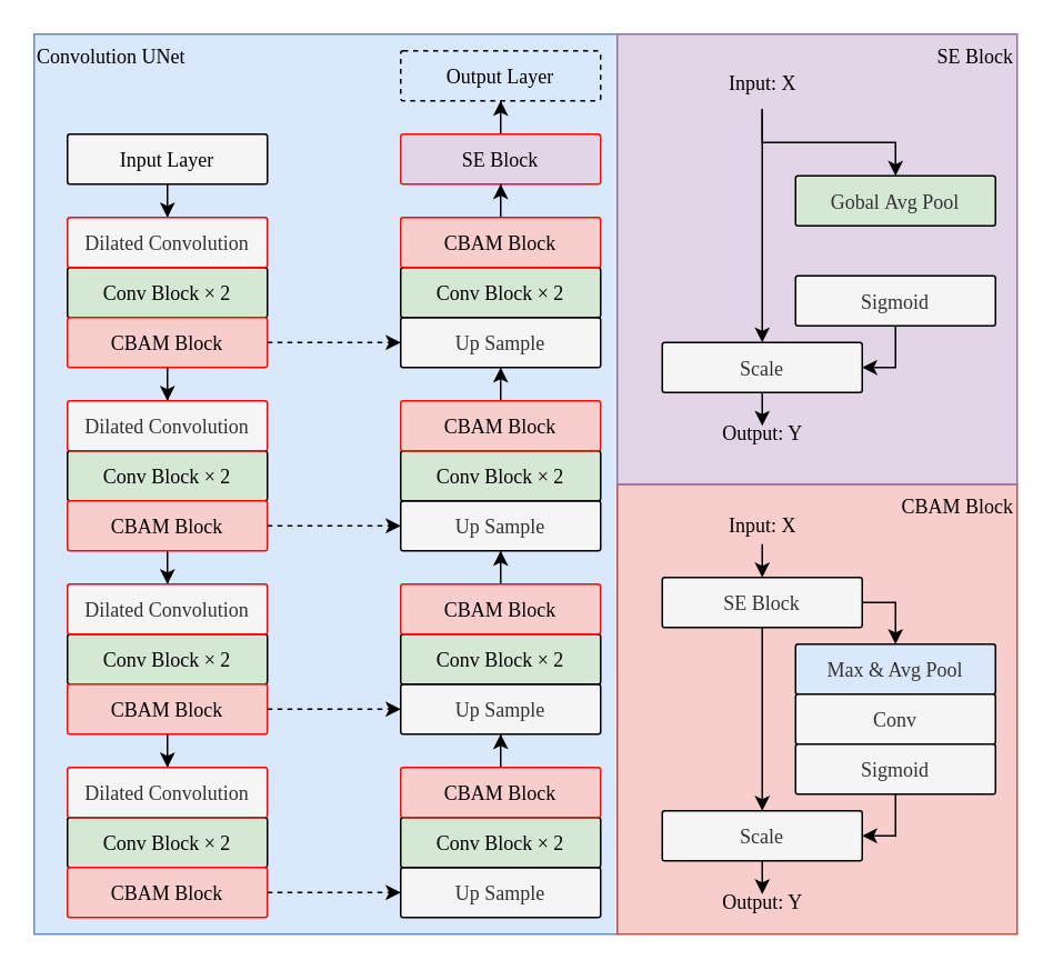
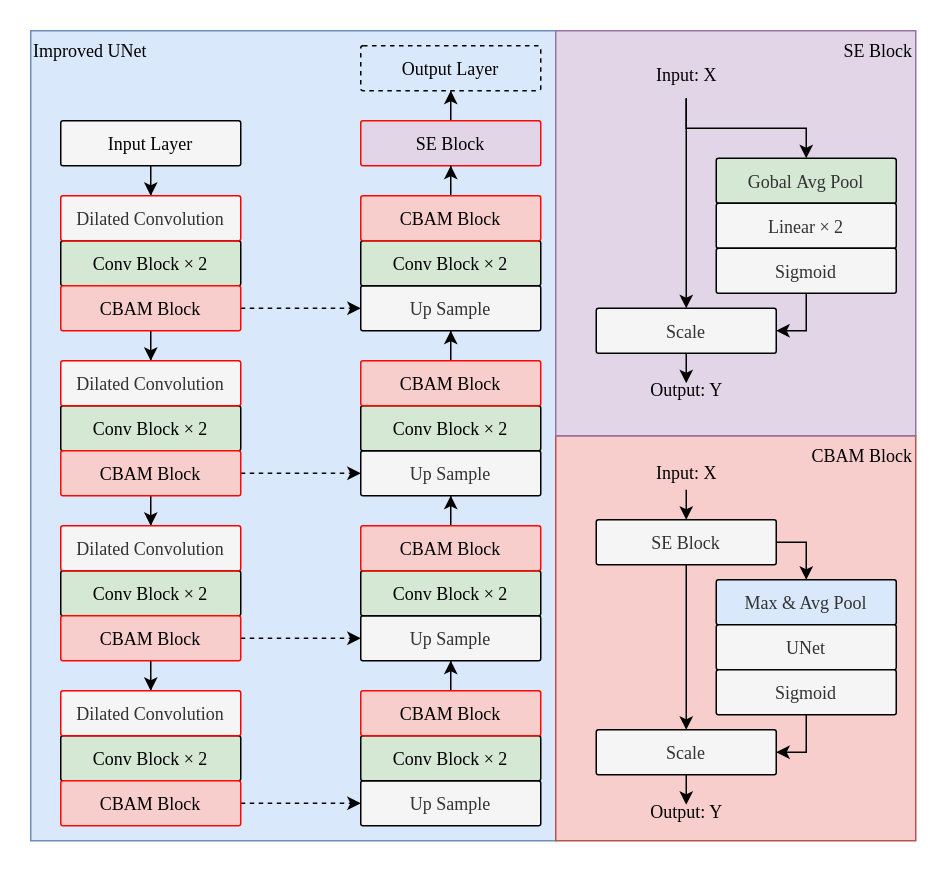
- <mxCell id="2" value="Convolution UNet" style="rounded=1;fillColor=#dae8fc;arcSize=0;fontFamily=Comic Sans MS;strokeColor=#6c8ebf;align=left;verticalAlign=top;" parent="1" vertex="1"><mxGeometry x="20" y="20" width="350" height="540" as="geometry" /></mxCell>
+ <mxCell id="2" value="Improved UNet" style="rounded=1;fillColor=#dae8fc;arcSize=0;fontFamily=Comic Sans MS;strokeColor=#6c8ebf;align=left;verticalAlign=top;" parent="1" vertex="1"><mxGeometry x="20" y="20" width="350" height="540" as="geometry" /></mxCell>
+ <mxCell id="38" value="Linear × 2" style="rounded=1;fillColor=#f5f5f5;arcSize=5;fontFamily=Comic Sans MS;strokeColor=#000000;container=0;fontColor=#333333;" parent="1" vertex="1"><mxGeometry x="477" y="135" width="120" height="30" as="geometry" /></mxCell>
- <mxCell id="54" value="Conv" style="rounded=1;fillColor=#f5f5f5;arcSize=5;fontFamily=Comic Sans MS;strokeColor=#000000;container=0;fontColor=#333333;" parent="1" vertex="1"><mxGeometry x="477" y="416" width="120" height="30" as="geometry" /></mxCell>
+ <mxCell id="54" value="UNet" style="rounded=1;fillColor=#f5f5f5;arcSize=5;fontFamily=Comic Sans MS;strokeColor=#000000;container=0;fontColor=#333333;" parent="1" vertex="1"><mxGeometry x="477" y="416" width="120" height="30" as="geometry" /></mxCell>
